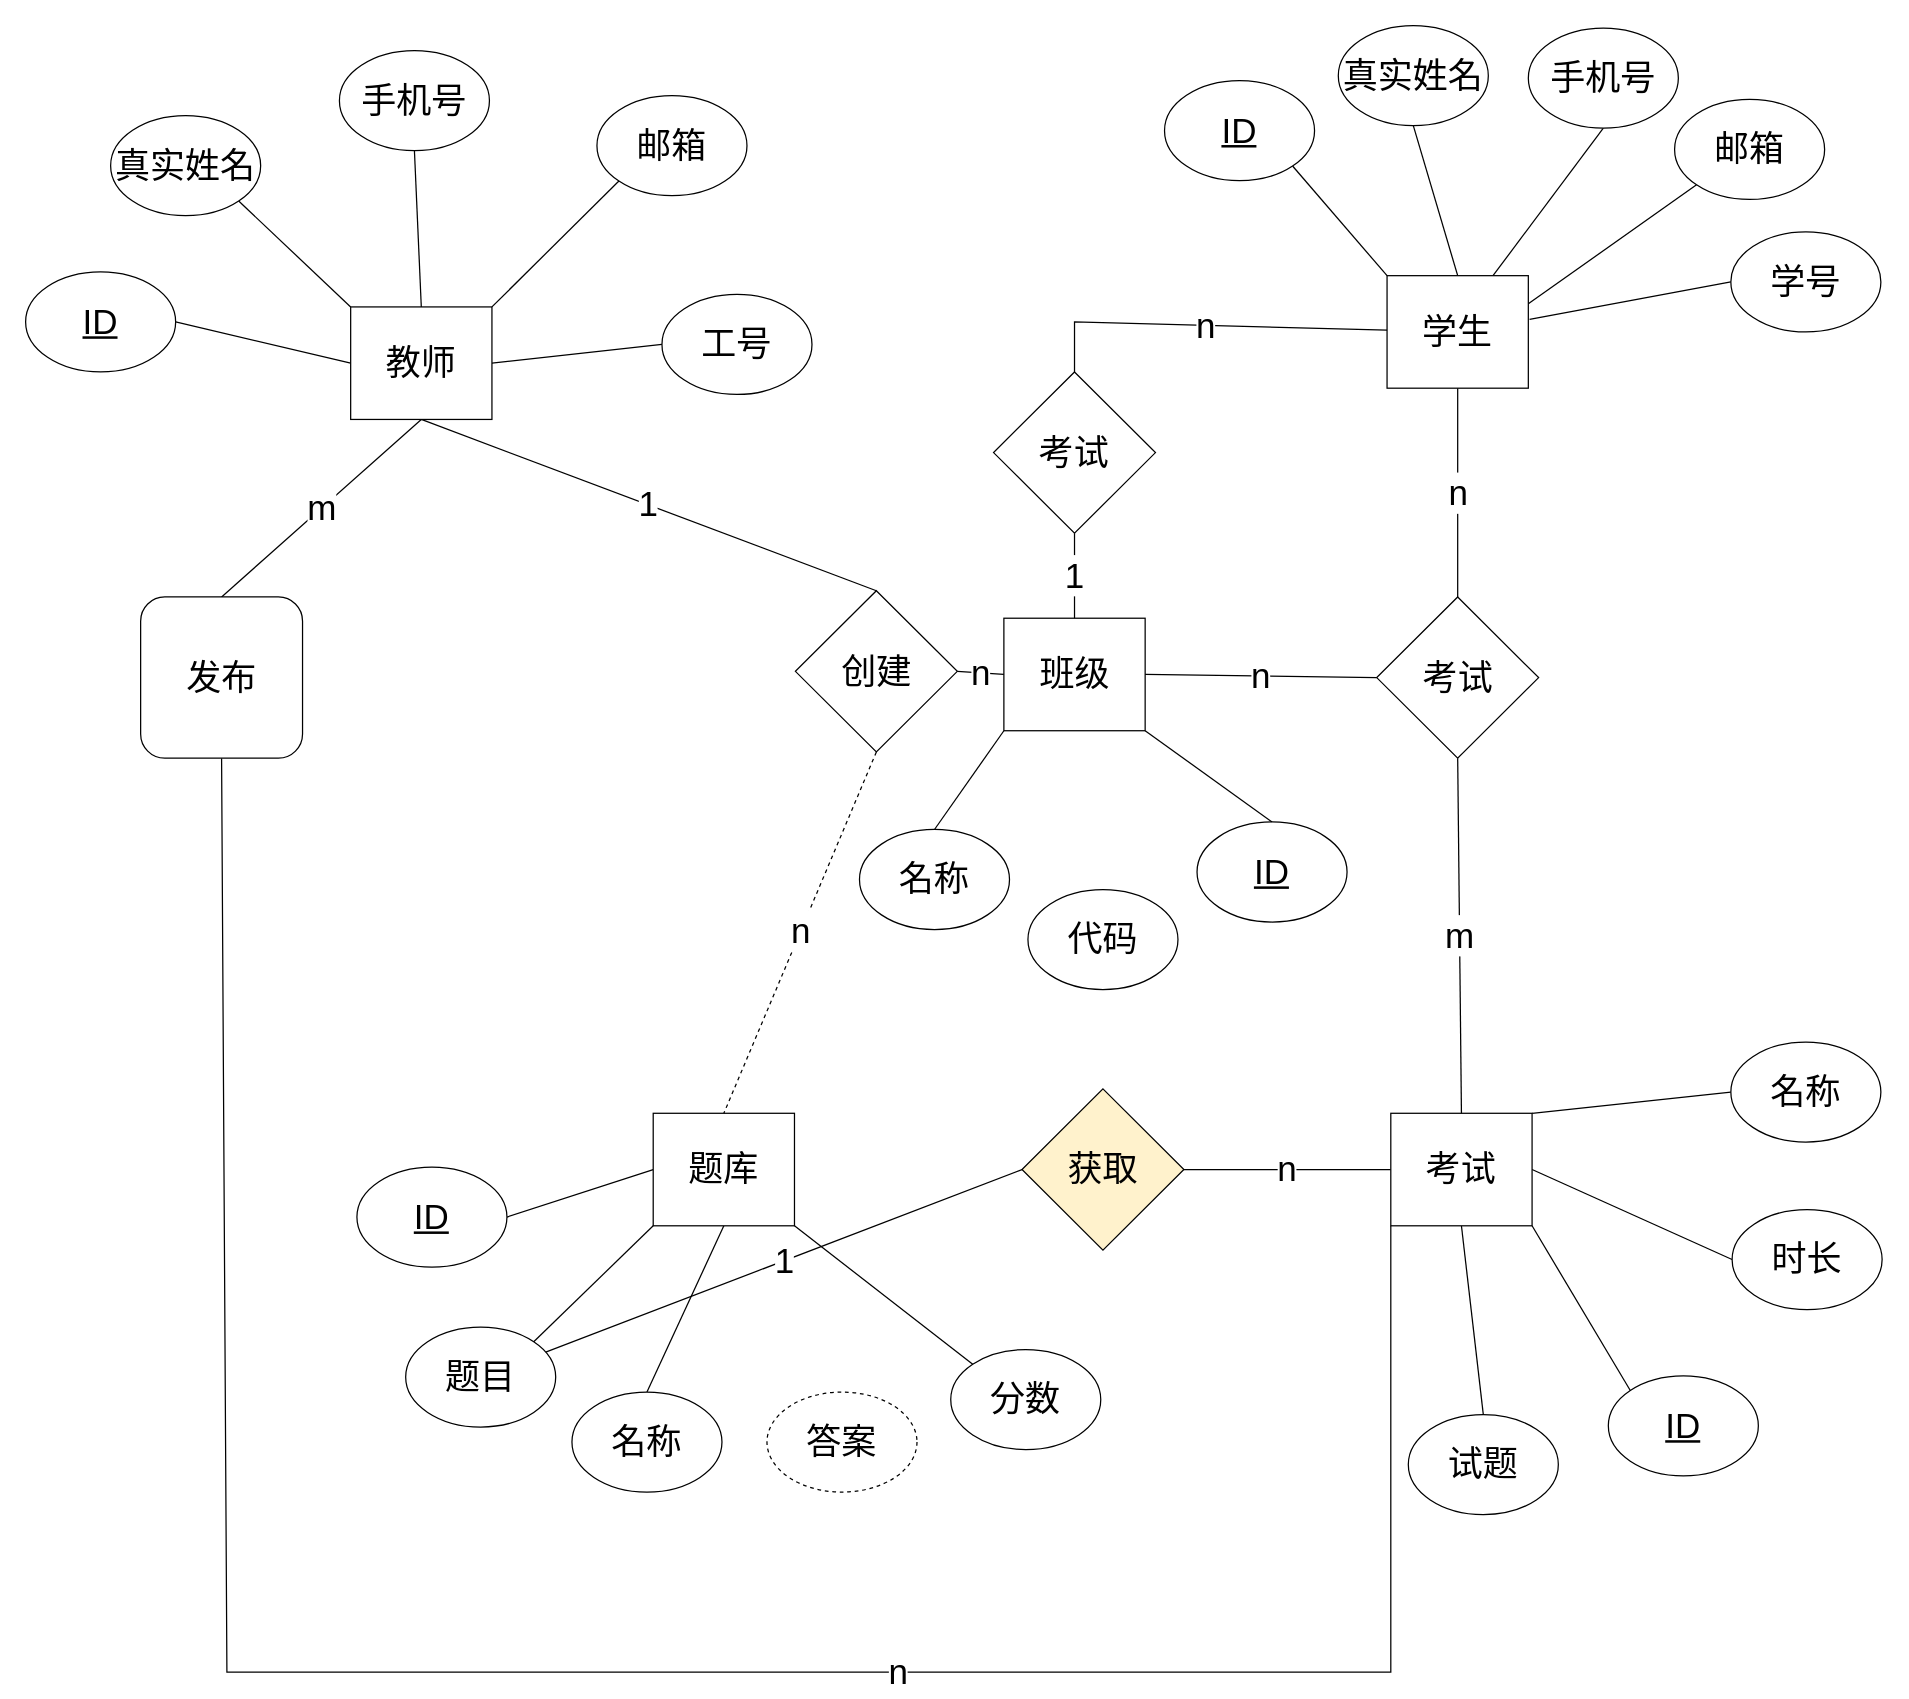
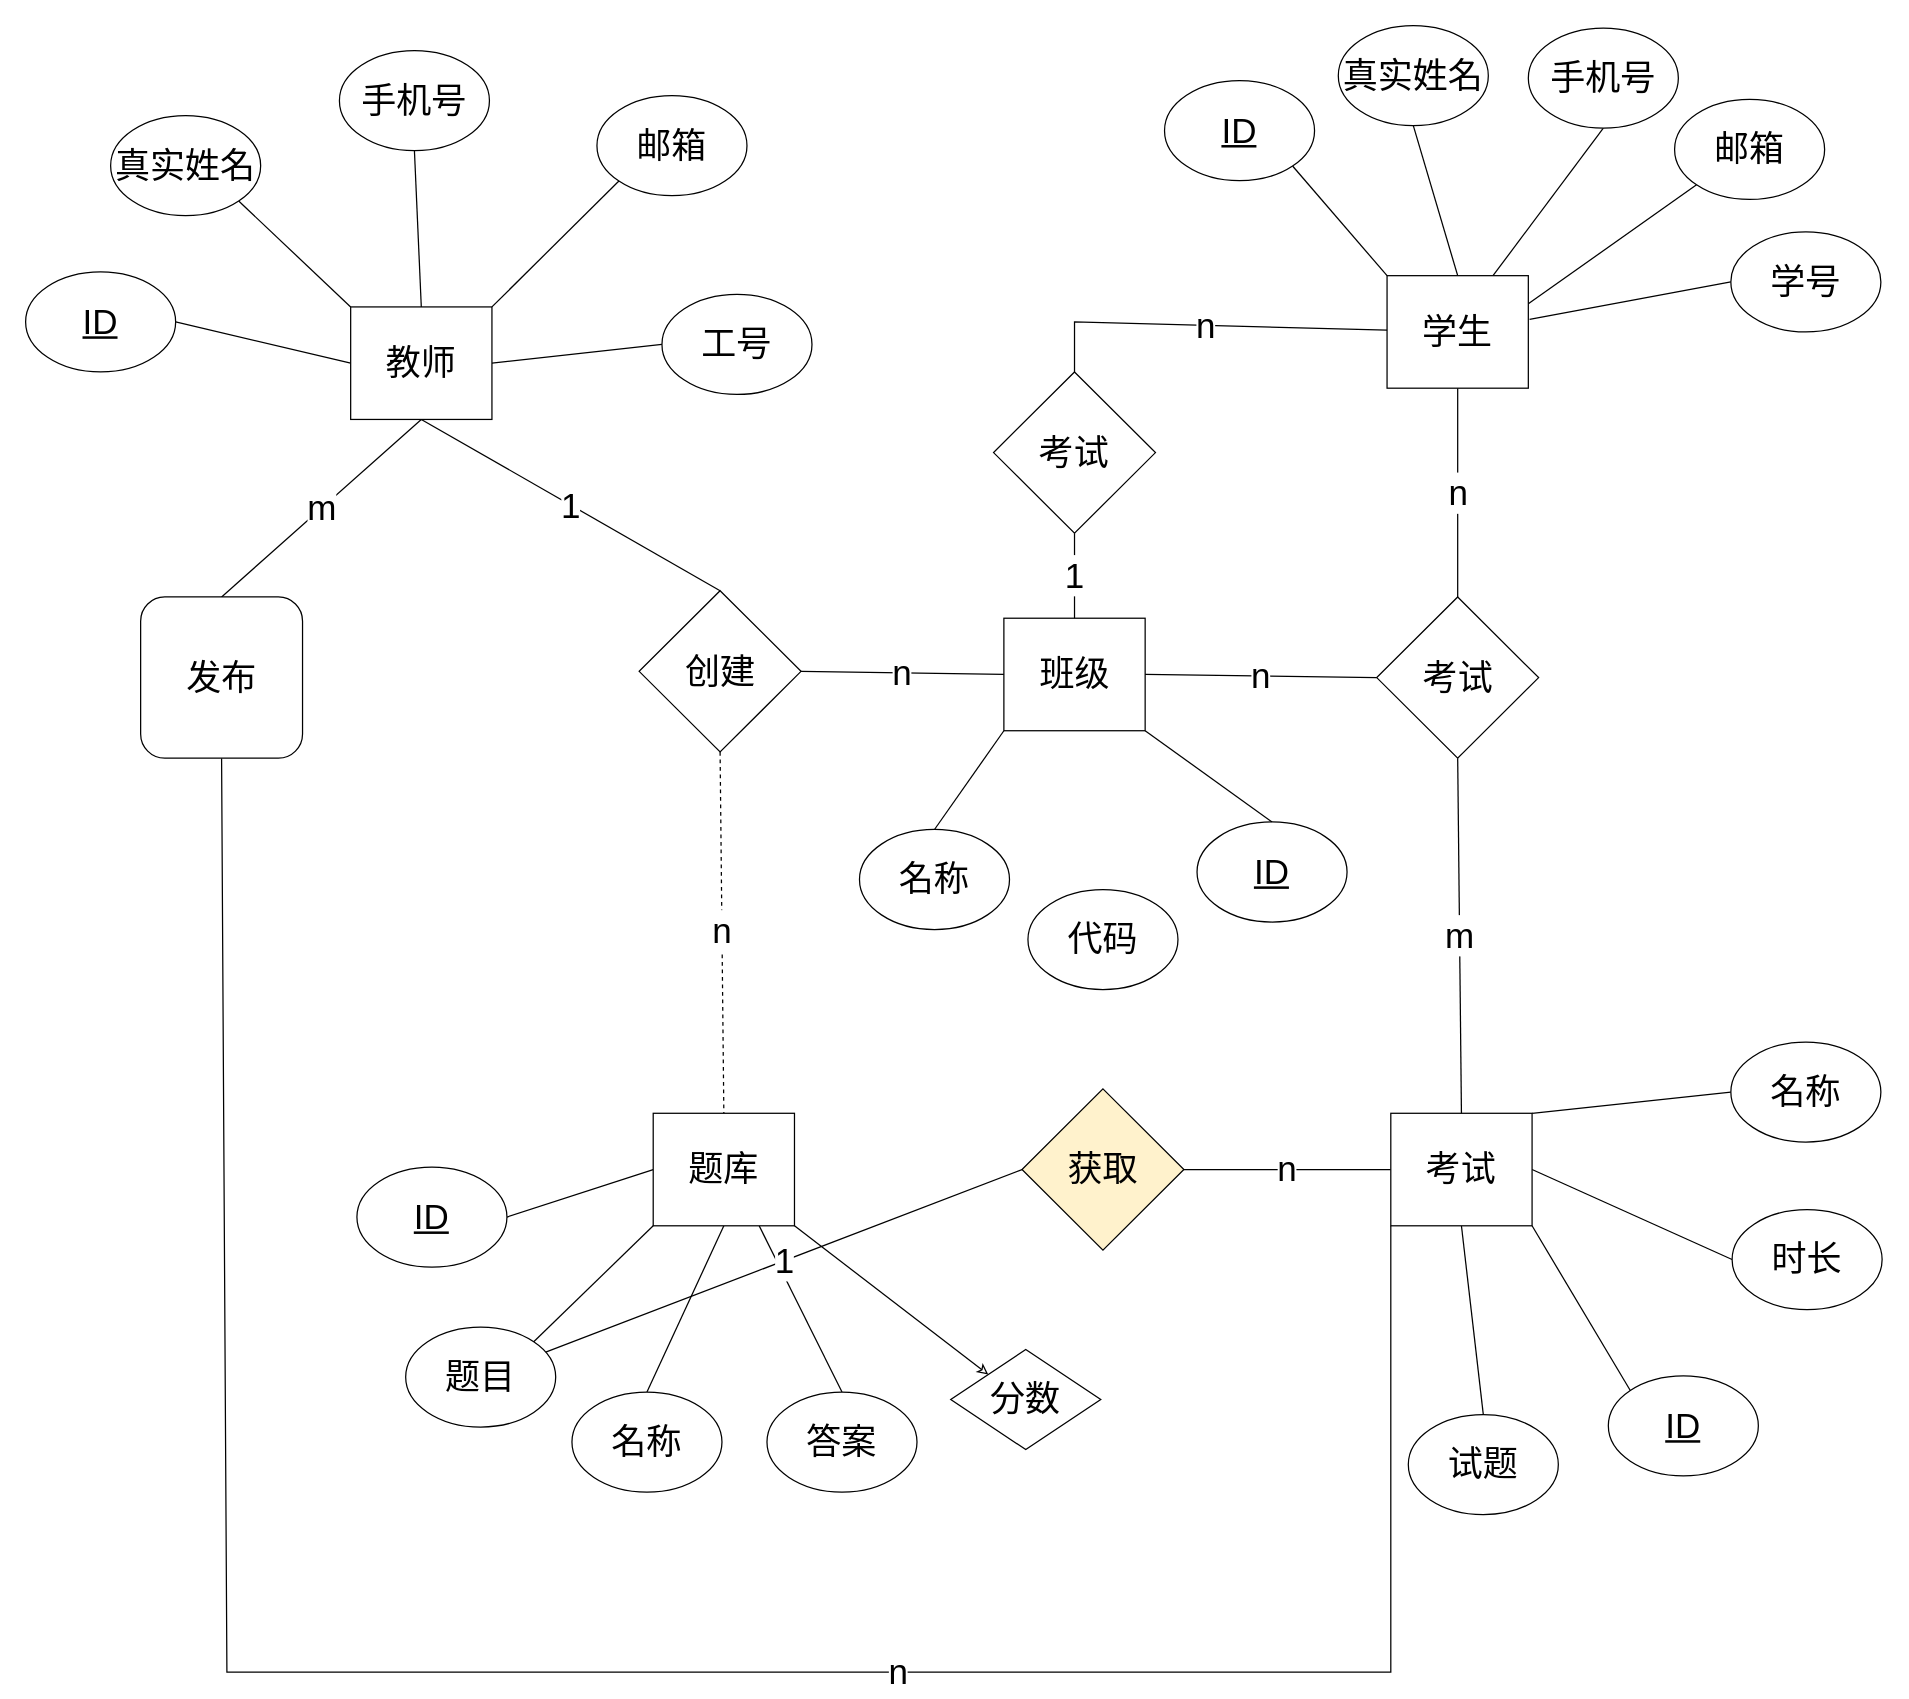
- <mxCell id="43" value="创建" style="rhombus;whiteSpace=wrap;html=1;fontSize=28;fillColor=#FFFFFF;strokeColor=#000000;fontColor=#000000;" parent="1" vertex="1"><mxGeometry x="635.75" y="472" width="129.5" height="129" as="geometry" /></mxCell>
+ <mxCell id="43" value="创建" style="rhombus;whiteSpace=wrap;html=1;fontSize=28;fillColor=#FFFFFF;strokeColor=#000000;fontColor=#000000;" parent="1" vertex="1"><mxGeometry x="510.75" y="472" width="129.5" height="129" as="geometry" /></mxCell>
- <mxCell id="20" style="edgeStyle=none;html=1;exitX=1;exitY=1;exitDx=0;exitDy=0;entryX=0;entryY=0;entryDx=0;entryDy=0;strokeColor=#000000;fontSize=28;endArrow=none;endFill=0;" parent="1" source="22" target="51" edge="1"><mxGeometry relative="1" as="geometry" /></mxCell>
+ <mxCell id="20" style="edgeStyle=none;html=1;exitX=1;exitY=1;exitDx=0;exitDy=0;entryX=0;entryY=0;entryDx=0;entryDy=0;strokeColor=#000000;fontSize=28;endArrow=classic;endFill=0;" parent="1" source="22" target="51" edge="1"><mxGeometry relative="1" as="geometry" /></mxCell>
+ <mxCell id="19" style="edgeStyle=none;html=1;exitX=0.75;exitY=1;exitDx=0;exitDy=0;entryX=0.5;entryY=0;entryDx=0;entryDy=0;strokeColor=#000000;fontSize=28;endArrow=none;endFill=0;" parent="1" source="22" target="50" edge="1"><mxGeometry relative="1" as="geometry" /></mxCell>
- <mxCell id="51" value="分数" style="ellipse;whiteSpace=wrap;html=1;fontSize=28;fillColor=#FFFFFF;strokeColor=#000000;fontColor=#000000;" parent="1" vertex="1"><mxGeometry x="760" y="1079" width="120" height="80" as="geometry" /></mxCell>
+ <mxCell id="51" value="分数" style="rhombus;whiteSpace=wrap;html=1;fontSize=28;fillColor=#FFFFFF;strokeColor=#000000;fontColor=#000000;" parent="1" vertex="1"><mxGeometry x="760" y="1079" width="120" height="80" as="geometry" /></mxCell>
- <mxCell id="50" value="答案" style="ellipse;whiteSpace=wrap;html=1;fontSize=28;fillColor=#FFFFFF;strokeColor=#000000;fontColor=#000000;dashed=1;" parent="1" vertex="1"><mxGeometry x="613" y="1113" width="120" height="80" as="geometry" /></mxCell>
+ <mxCell id="50" value="答案" style="ellipse;whiteSpace=wrap;html=1;fontSize=28;fillColor=#FFFFFF;strokeColor=#000000;fontColor=#000000;" parent="1" vertex="1"><mxGeometry x="613" y="1113" width="120" height="80" as="geometry" /></mxCell>
